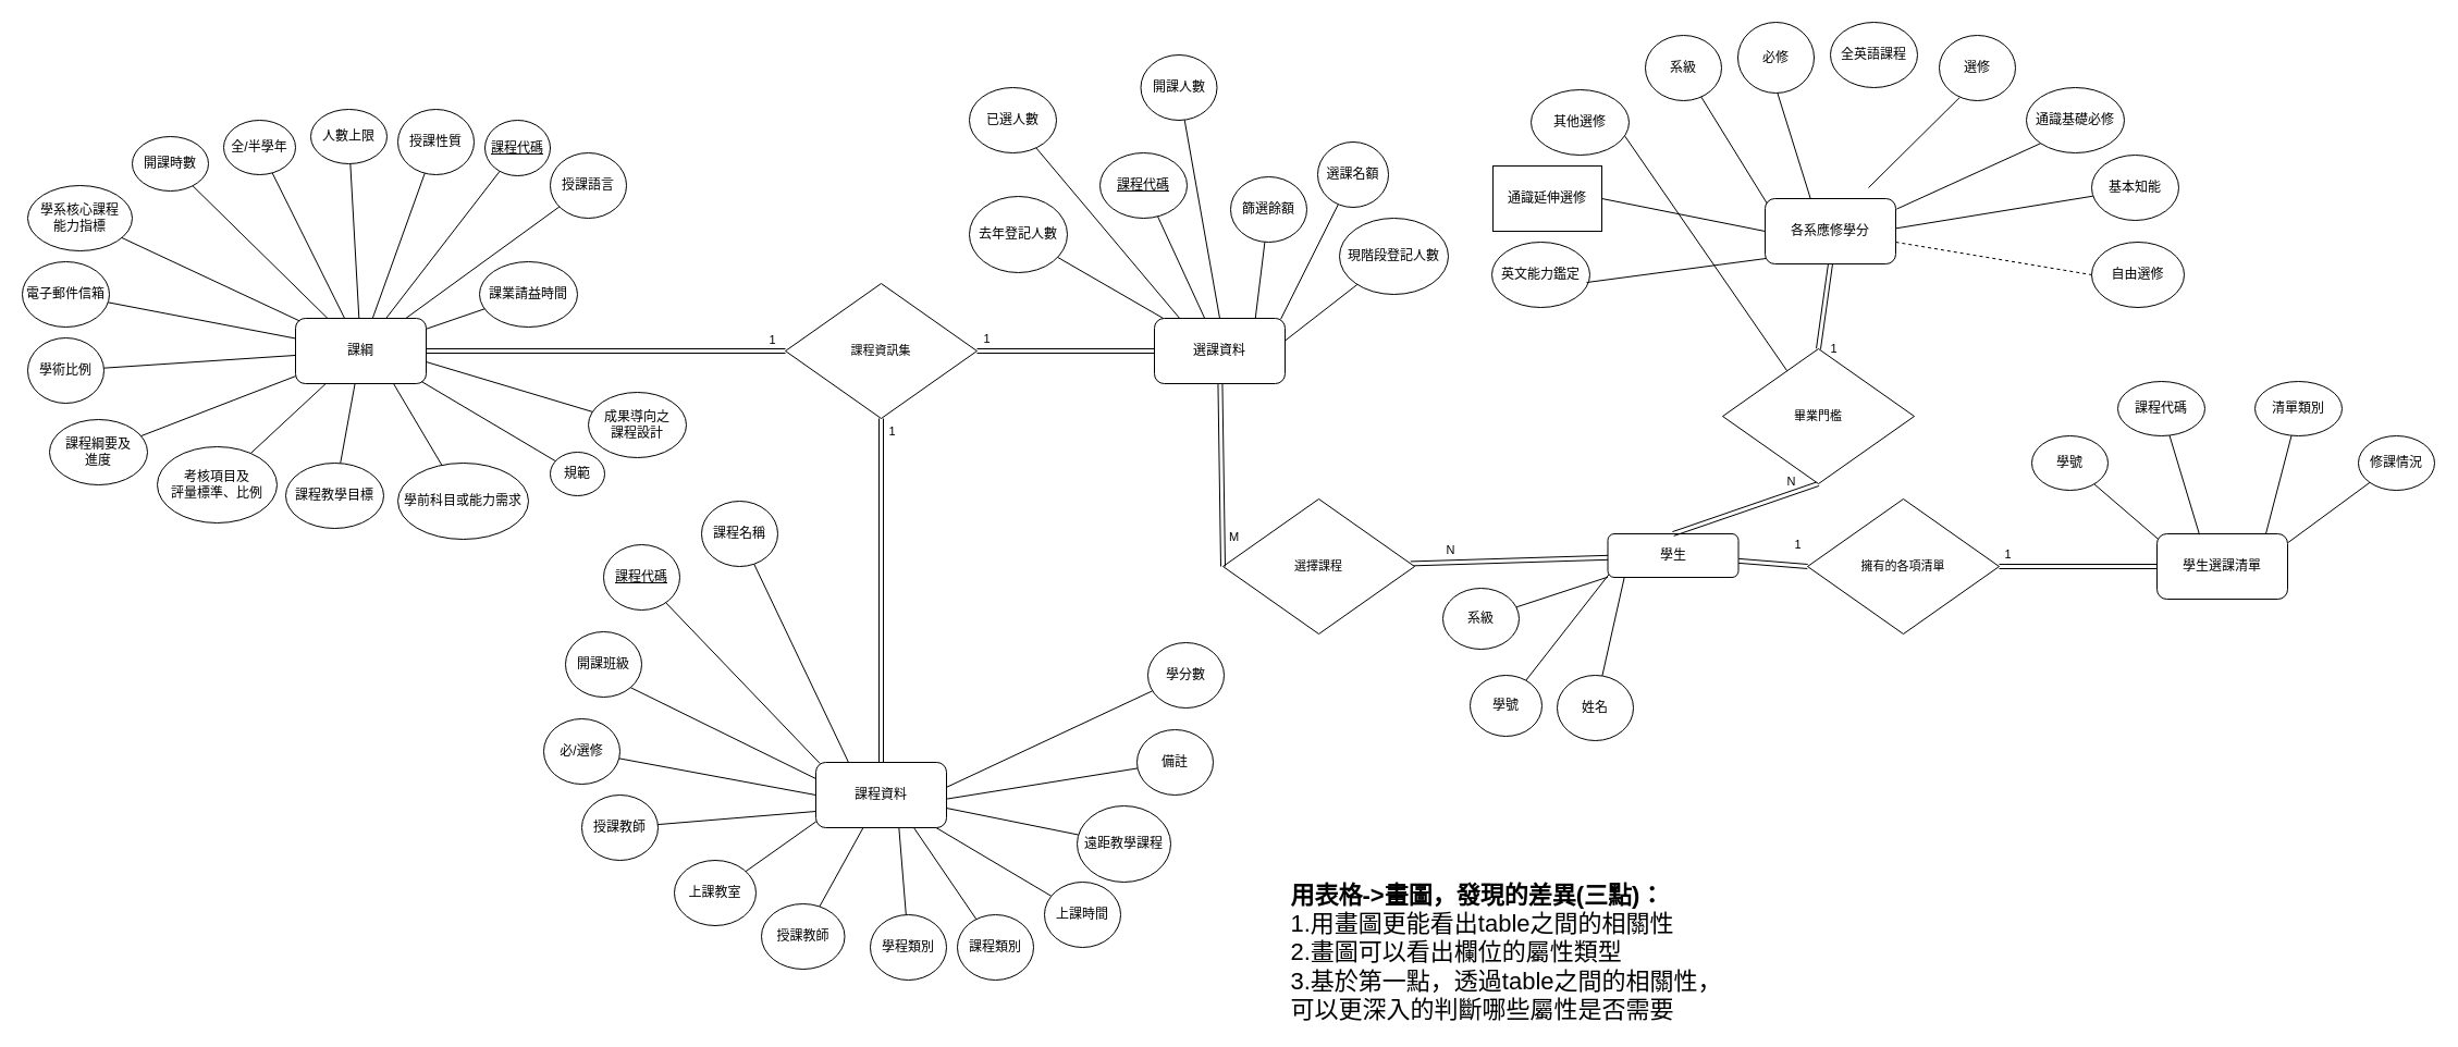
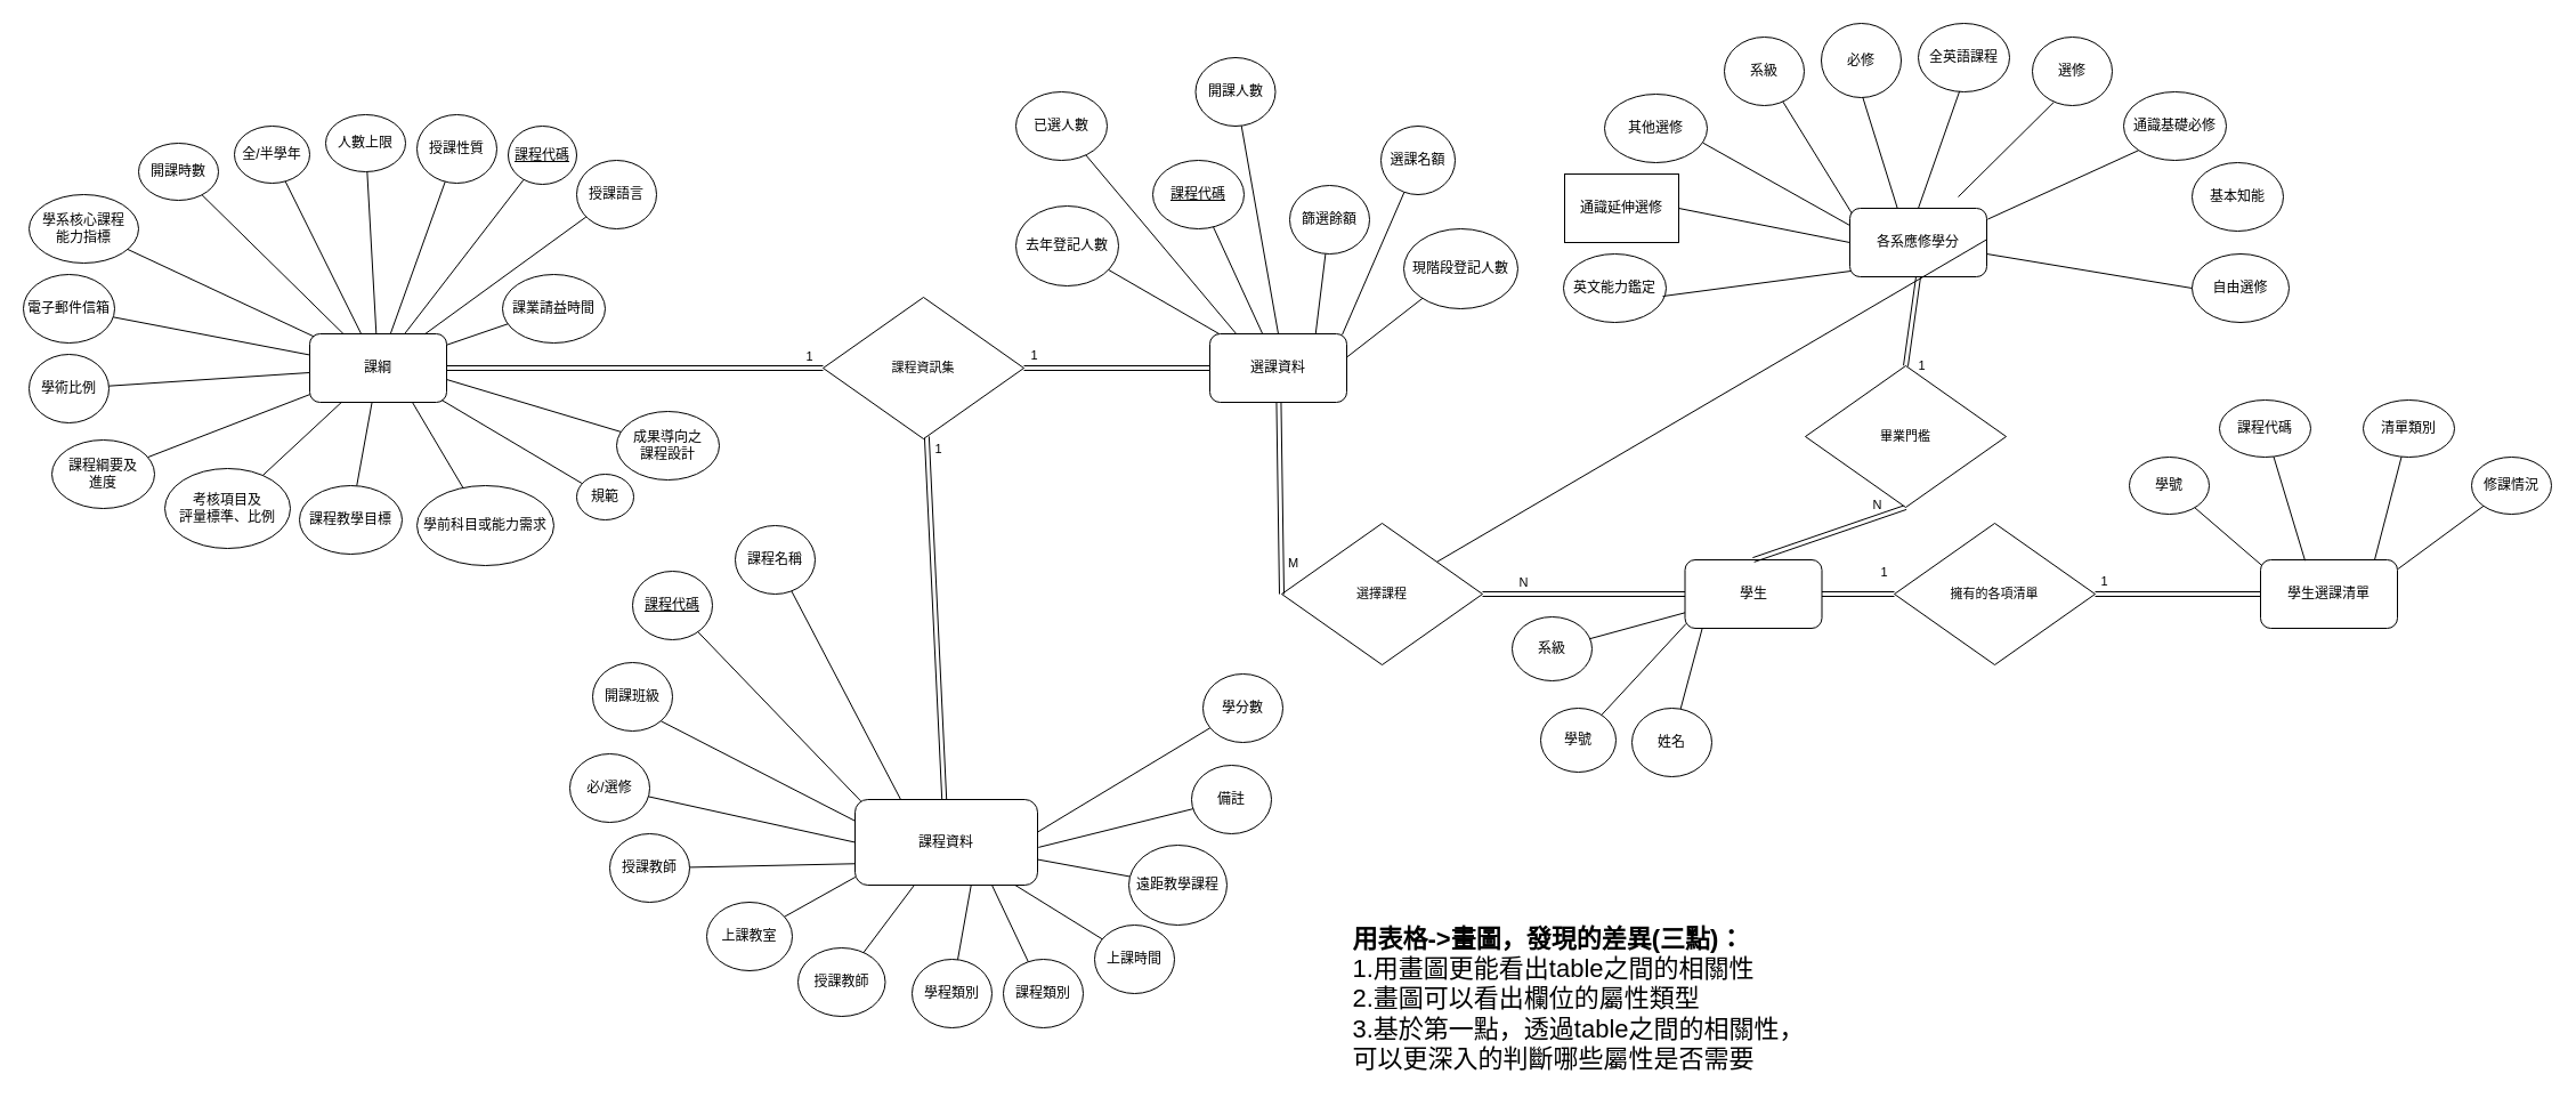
+ <mxCell id="30" value="" style="endArrow=none;html=1;rounded=0;exitX=0.5;exitY=0;exitDx=0;exitDy=0;entryX=0.452;entryY=0.99;entryDx=0;entryDy=0;entryPerimeter=0;" edge="1" parent="13" source="14" target="17"><mxGeometry width="50" height="50" relative="1" as="geometry"><mxPoint x="191" y="152" as="sourcePoint" /><mxPoint x="241" y="102" as="targetPoint" /></mxGeometry></mxCell>
- <mxCell id="84" value="選課名額" style="ellipse;whiteSpace=wrap;html=1;" vertex="1" parent="1"><mxGeometry x="1210" y="130" width="65" height="60" as="geometry" /></mxCell>
+ <mxCell id="84" value="選課名額" style="ellipse;whiteSpace=wrap;html=1;" vertex="1" parent="1"><mxGeometry x="1210" y="110" width="65" height="60" as="geometry" /></mxCell>
- <mxCell id="33" value="" style="endArrow=none;html=1;rounded=0;exitX=1;exitY=0.456;exitDx=0;exitDy=0;exitPerimeter=0;entryX=0.015;entryY=0.628;entryDx=0;entryDy=0;entryPerimeter=0;" edge="1" parent="13" source="14" target="22"><mxGeometry width="50" height="50" relative="1" as="geometry"><mxPoint x="461" y="152" as="sourcePoint" /><mxPoint x="541" y="162" as="targetPoint" /></mxGeometry></mxCell>
+ <mxCell id="33" value="" style="endArrow=none;html=1;rounded=0;exitX=1;exitY=0.456;exitDx=0;exitDy=0;exitPerimeter=0;" edge="1" parent="13" source="14" target="71"><mxGeometry width="50" height="50" relative="1" as="geometry"><mxPoint x="461" y="152" as="sourcePoint" /><mxPoint x="541" y="162" as="targetPoint" /></mxGeometry></mxCell>
- <mxCell id="27" value="" style="endArrow=none;html=1;rounded=0;exitX=0.959;exitY=0.712;exitDx=0;exitDy=0;exitPerimeter=0;" edge="1" parent="13" source="18" target="105"><mxGeometry width="50" height="50" relative="1" as="geometry"><mxPoint x="171" y="252" as="sourcePoint" /><mxPoint x="221" y="202" as="targetPoint" /></mxGeometry></mxCell>
+ <mxCell id="27" value="" style="endArrow=none;html=1;rounded=0;exitX=0.959;exitY=0.712;exitDx=0;exitDy=0;exitPerimeter=0;entryX=0;entryY=0.25;entryDx=0;entryDy=0;" edge="1" parent="13" source="18" target="14"><mxGeometry width="50" height="50" relative="1" as="geometry"><mxPoint x="171" y="252" as="sourcePoint" /><mxPoint x="221" y="202" as="targetPoint" /></mxGeometry></mxCell>
- <mxCell id="34" value="" style="endArrow=none;html=1;rounded=0;entryX=0;entryY=0.5;entryDx=0;entryDy=0;dashed=1;" edge="1" parent="13" source="14" target="19"><mxGeometry width="50" height="50" relative="1" as="geometry"><mxPoint x="461" y="152" as="sourcePoint" /><mxPoint x="511" y="102" as="targetPoint" /></mxGeometry></mxCell>
+ <mxCell id="34" value="" style="endArrow=none;html=1;rounded=0;entryX=0;entryY=0.5;entryDx=0;entryDy=0;" edge="1" parent="13" source="14" target="19"><mxGeometry width="50" height="50" relative="1" as="geometry"><mxPoint x="461" y="152" as="sourcePoint" /><mxPoint x="511" y="102" as="targetPoint" /></mxGeometry></mxCell>
- <mxCell id="94" value="學生" style="rounded=1;whiteSpace=wrap;html=1;" vertex="1" parent="1"><mxGeometry x="1476.5" y="490" width="120" height="40" as="geometry" /></mxCell>
+ <mxCell id="94" value="學生" style="rounded=1;whiteSpace=wrap;html=1;" vertex="1" parent="1"><mxGeometry x="1476.5" y="490" width="120" height="60" as="geometry" /></mxCell>
- <mxCell id="122" value="課程資料" style="rounded=1;whiteSpace=wrap;html=1;container=0;" vertex="1" parent="106"><mxGeometry x="250" y="240" width="120" height="60" as="geometry" /></mxCell>
+ <mxCell id="122" value="課程資料" style="rounded=1;whiteSpace=wrap;html=1;container=0;" vertex="1" parent="106"><mxGeometry x="250" y="240" width="160" height="75" as="geometry" /></mxCell>
